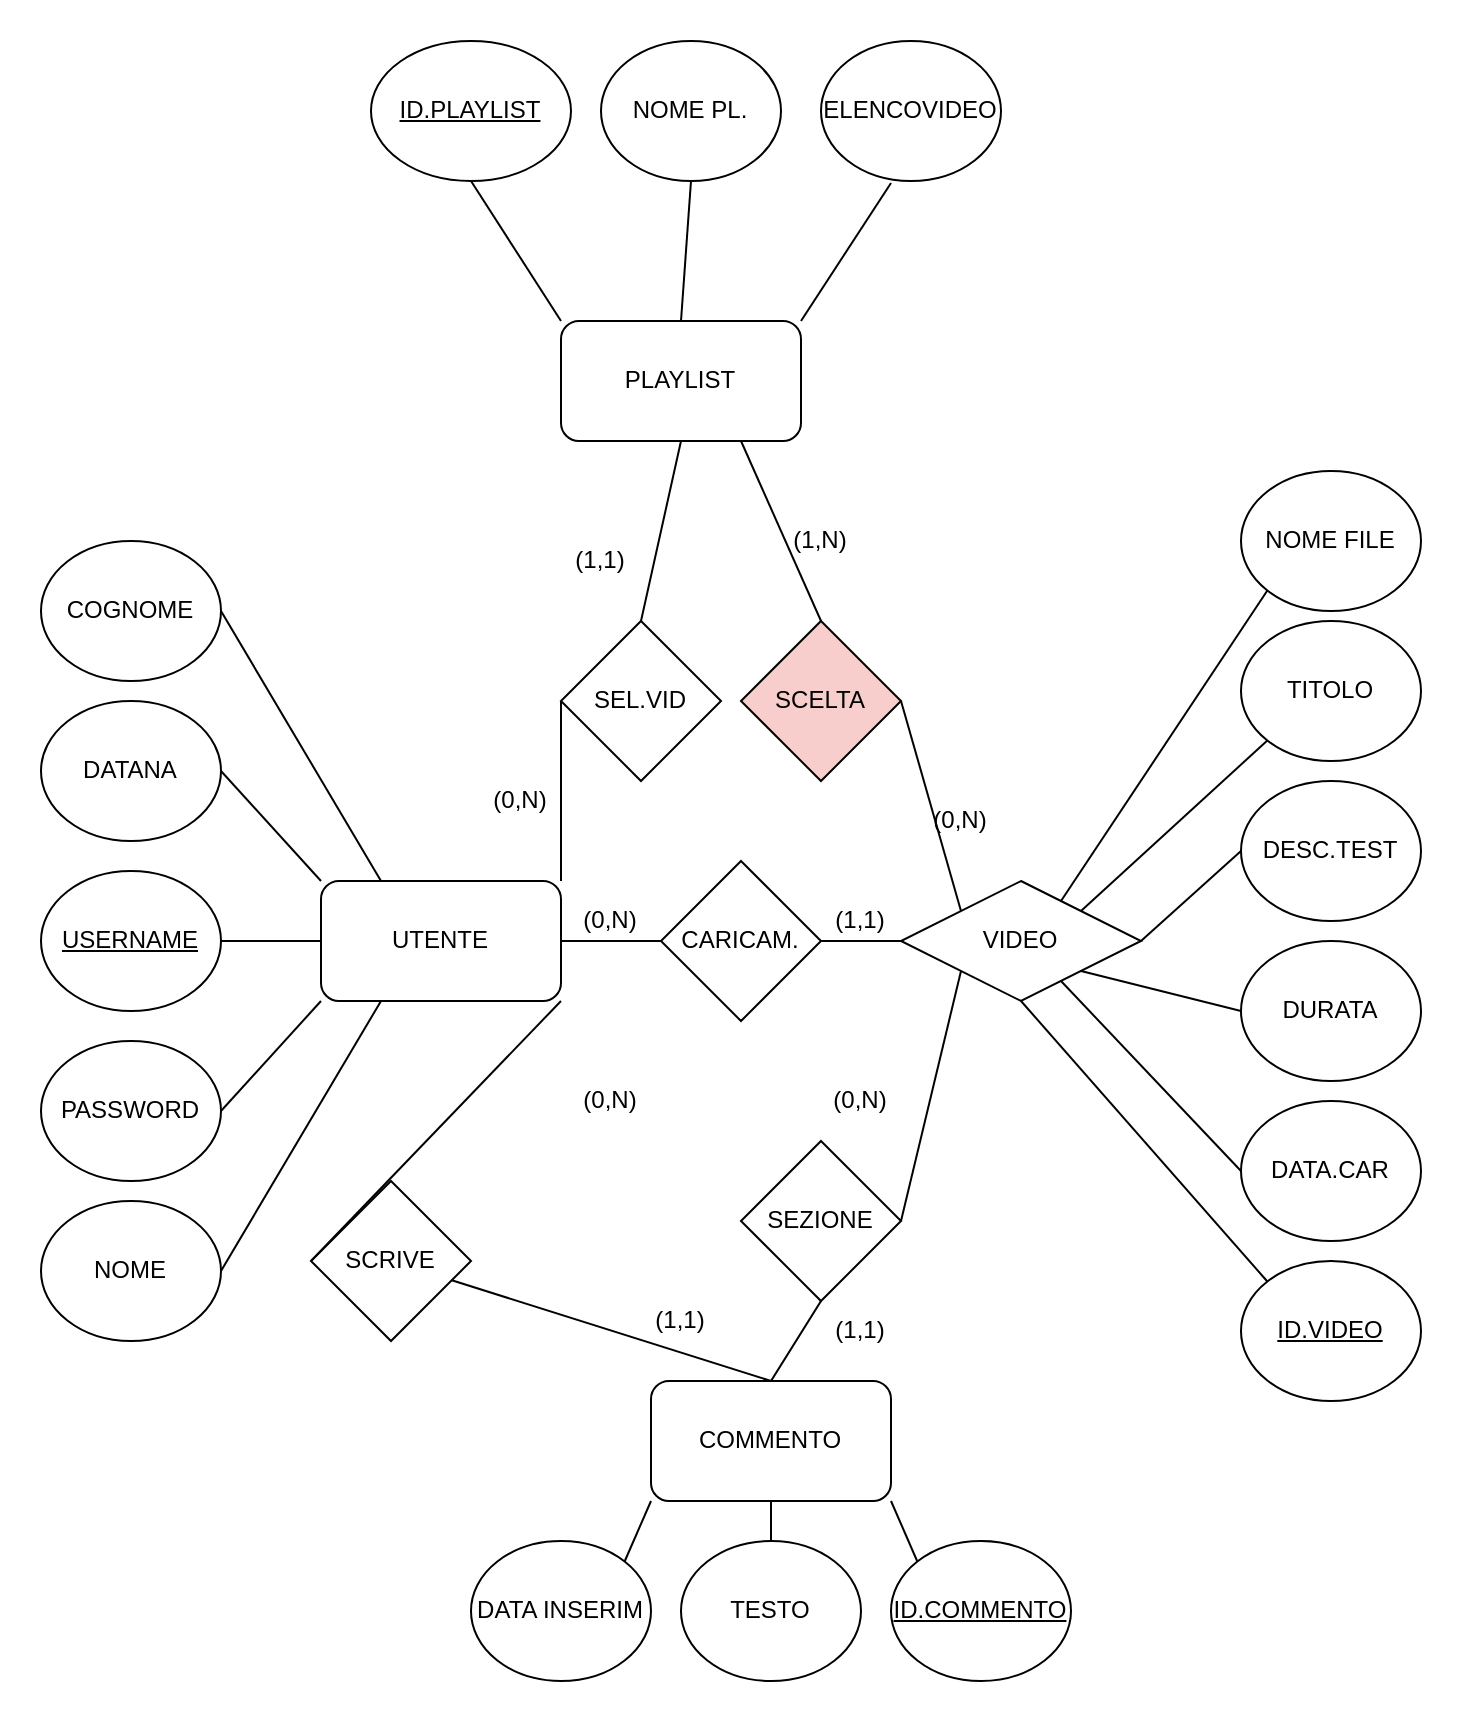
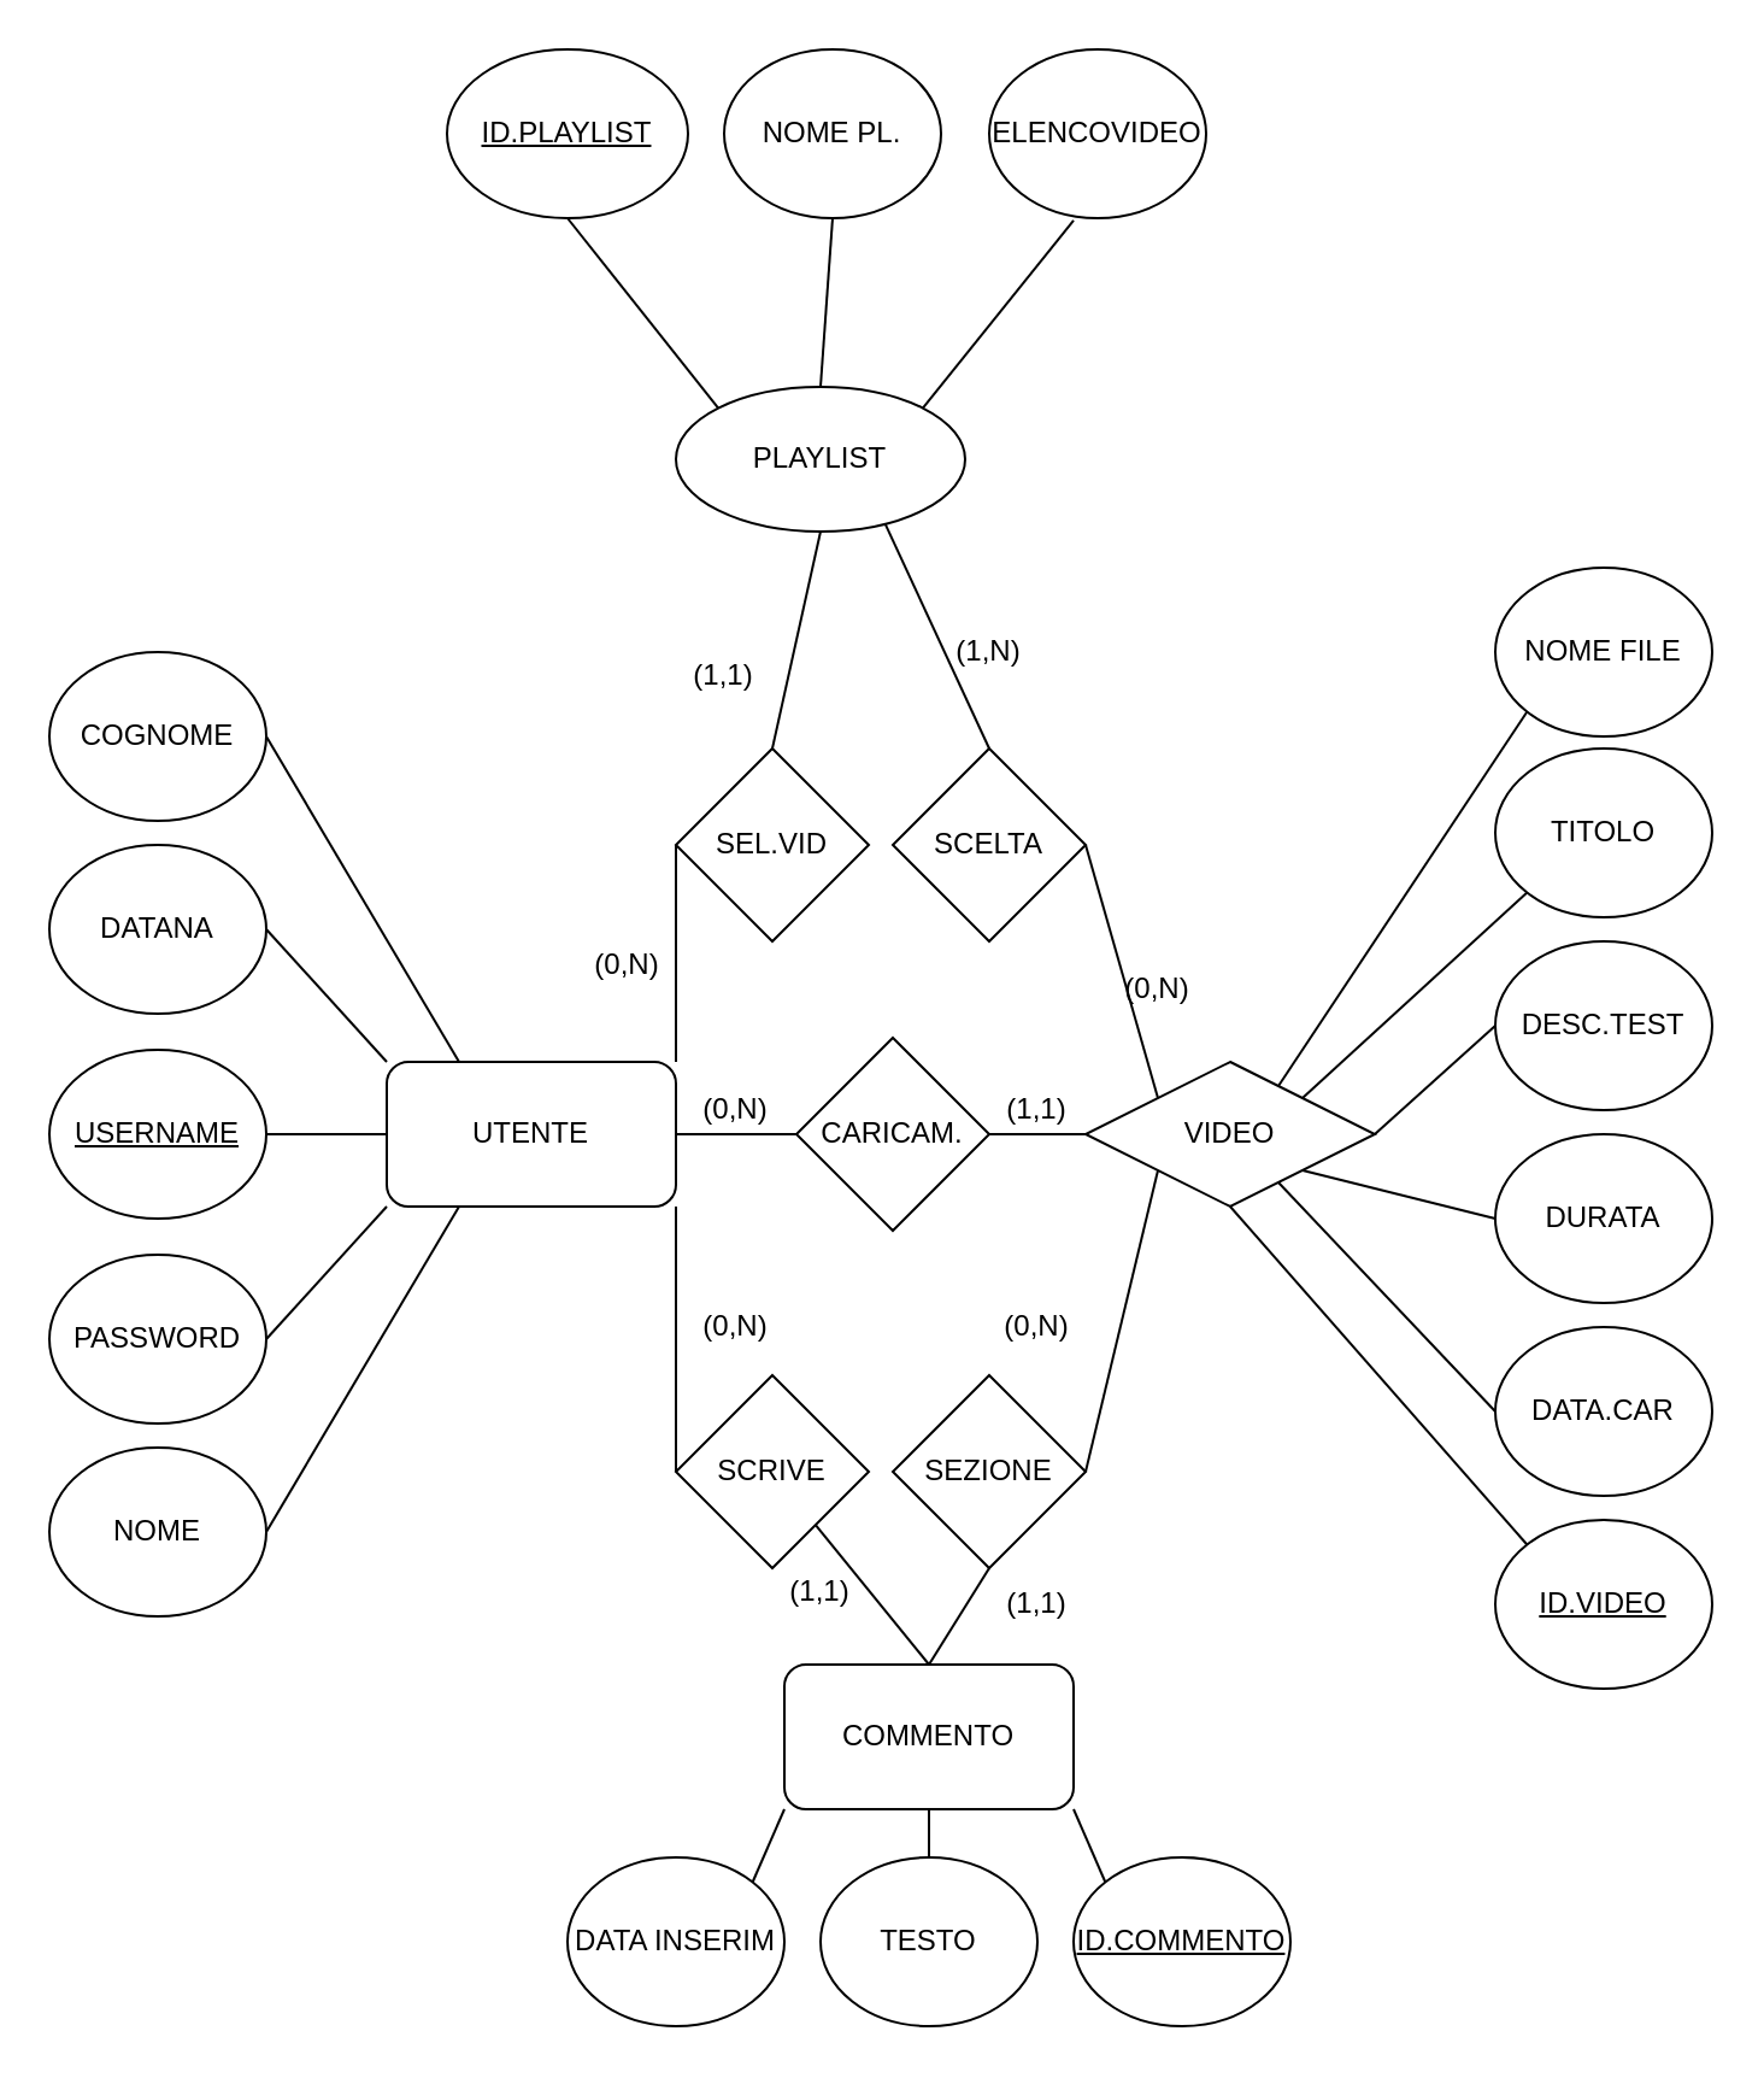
- <mxCell id="4" value="PLAYLIST" style="rounded=1;whiteSpace=wrap;html=1;" parent="1" vertex="1"><mxGeometry x="280" y="160" width="120" height="60" as="geometry" /></mxCell>
+ <mxCell id="4" value="PLAYLIST" style="ellipse;whiteSpace=wrap;html=1;" parent="1" vertex="1"><mxGeometry x="280" y="160" width="120" height="60" as="geometry" /></mxCell>
- <mxCell id="50" value="SCELTA" style="rhombus;whiteSpace=wrap;html=1;fillColor=#f8cecc;" parent="1" vertex="1"><mxGeometry x="370" y="310" width="80" height="80" as="geometry" /></mxCell>
+ <mxCell id="50" value="SCELTA" style="rhombus;whiteSpace=wrap;html=1;" parent="1" vertex="1"><mxGeometry x="370" y="310" width="80" height="80" as="geometry" /></mxCell>
- <mxCell id="7" value="SCRIVE" style="rhombus;whiteSpace=wrap;html=1;" parent="1" vertex="1"><mxGeometry x="155" y="590" width="80" height="80" as="geometry" /></mxCell>
+ <mxCell id="7" value="SCRIVE" style="rhombus;whiteSpace=wrap;html=1;" parent="1" vertex="1"><mxGeometry x="280" y="570" width="80" height="80" as="geometry" /></mxCell>
